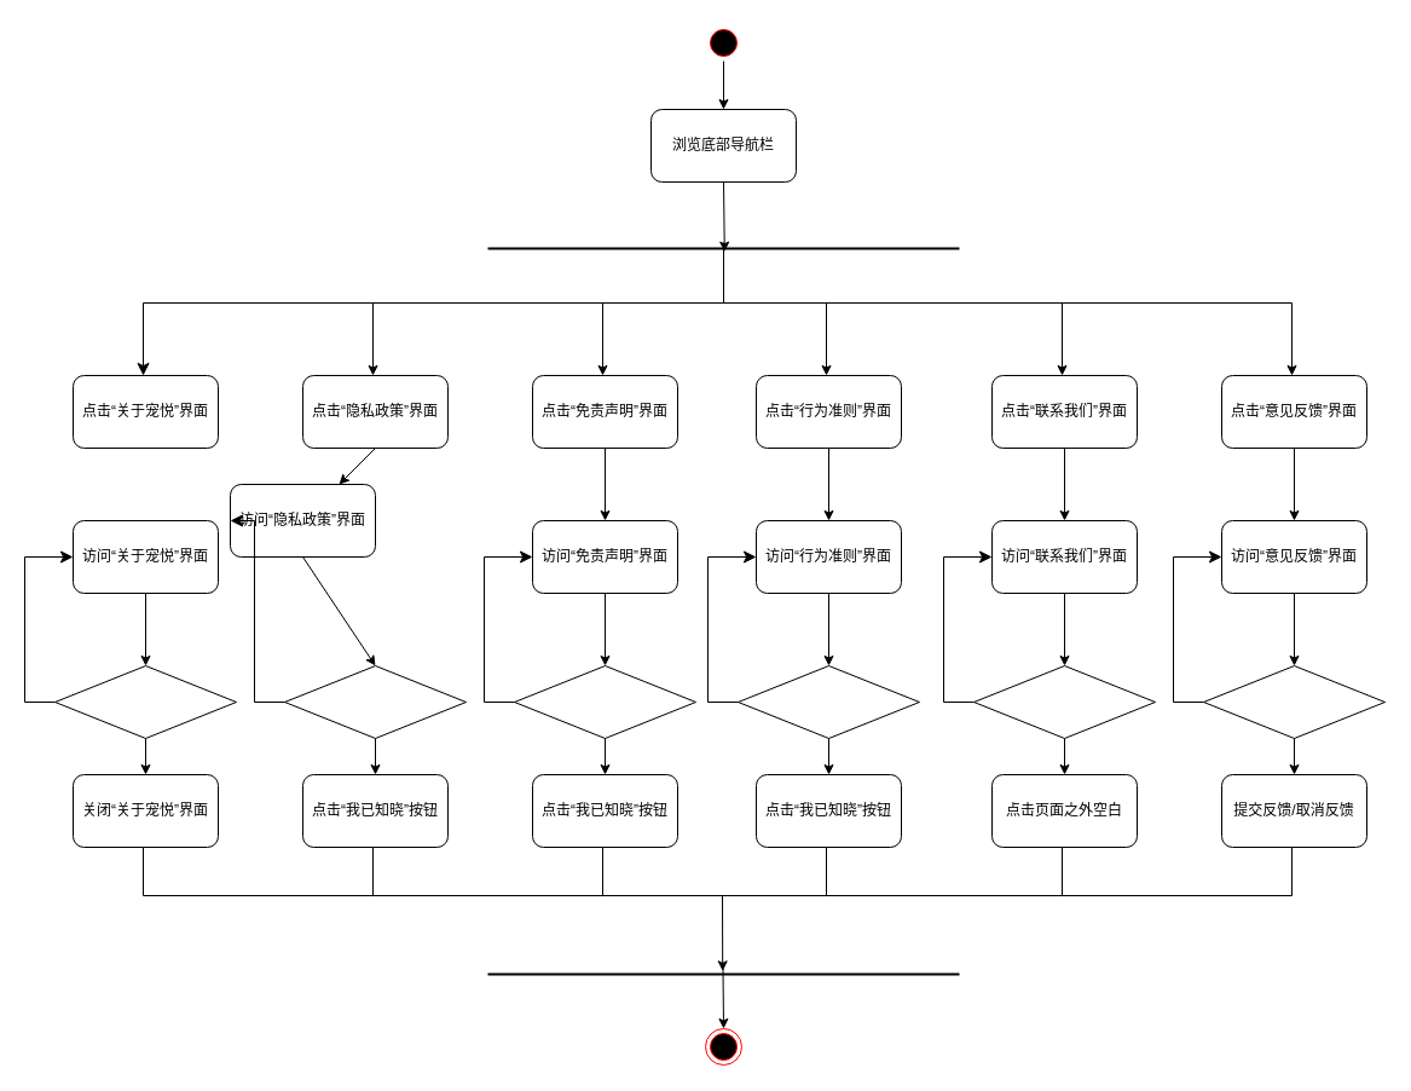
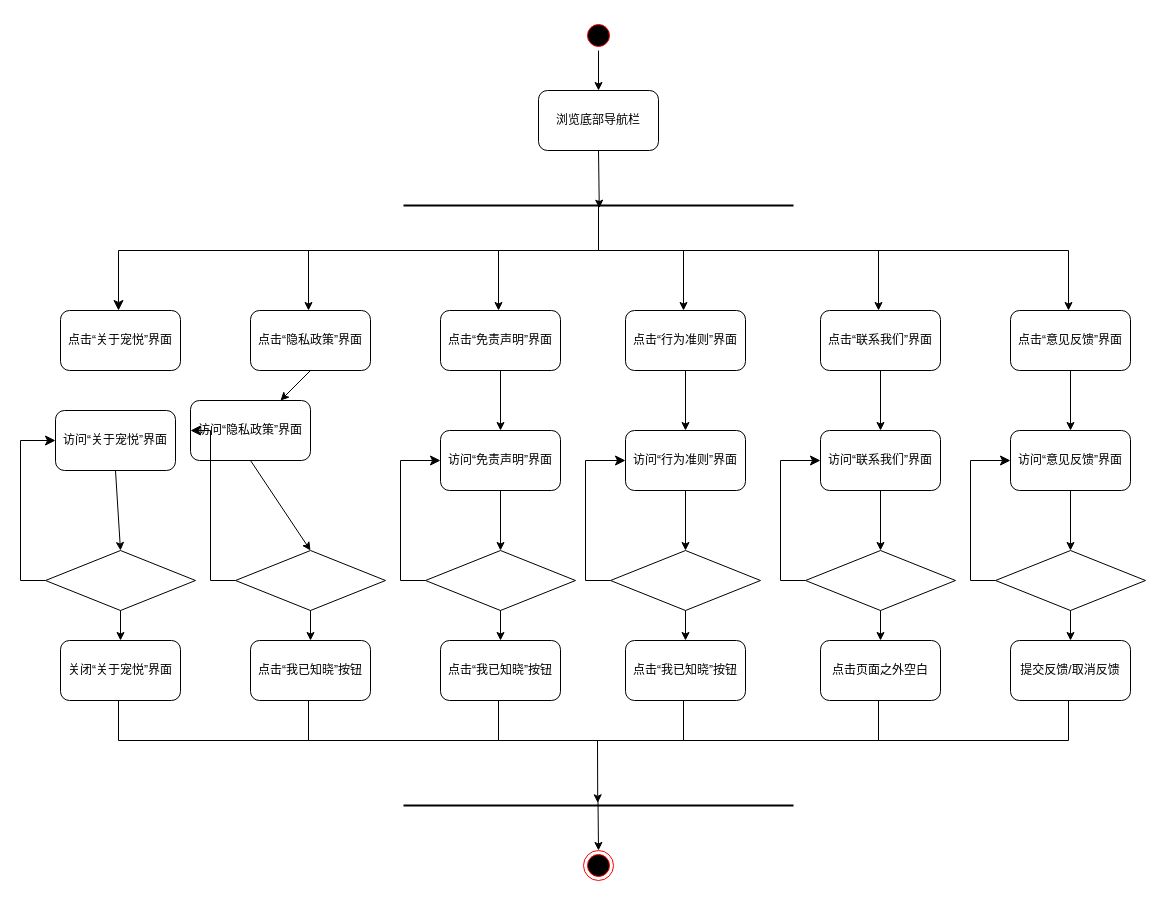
- <mxCell id="7" value="访问“关于宠悦”界面" style="rounded=1;whiteSpace=wrap;html=1;" parent="1" vertex="1"><mxGeometry x="60" y="430" width="120" height="60" as="geometry" /></mxCell>
+ <mxCell id="7" value="访问“关于宠悦”界面" style="rounded=1;whiteSpace=wrap;html=1;" parent="1" vertex="1"><mxGeometry x="55" y="410" width="120" height="60" as="geometry" /></mxCell>
